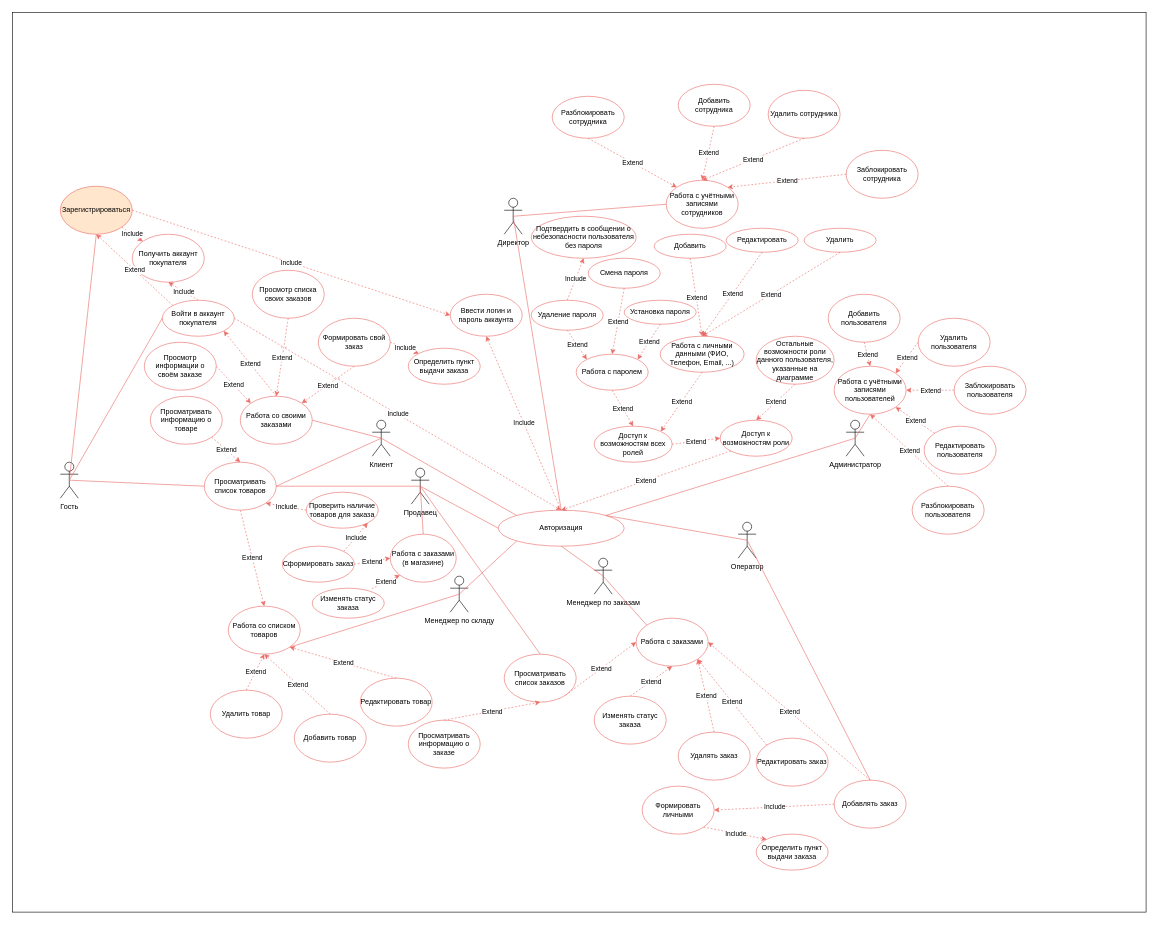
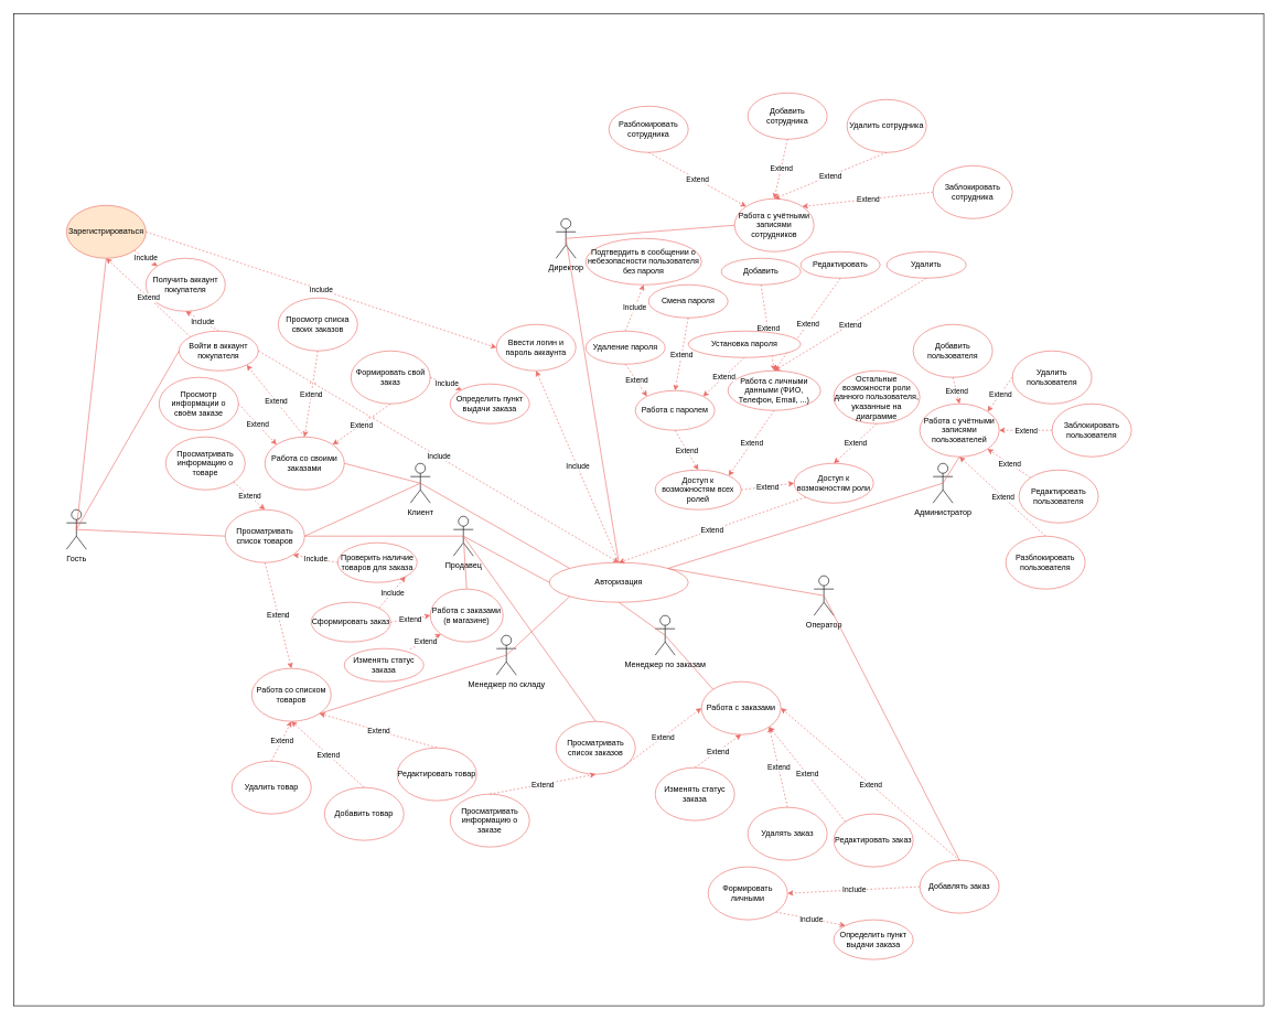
- <mxCell id="148" value="Установка пароля" style="ellipse;whiteSpace=wrap;html=1;strokeColor=#EA6B66;" parent="1" vertex="1"><mxGeometry x="1040" y="500" width="120" height="40" as="geometry" /></mxCell>
+ <mxCell id="148" value="Установка пароля" style="ellipse;whiteSpace=wrap;html=1;strokeColor=#EA6B66;" parent="1" vertex="1"><mxGeometry x="1040" y="500" width="170" height="40" as="geometry" /></mxCell>
